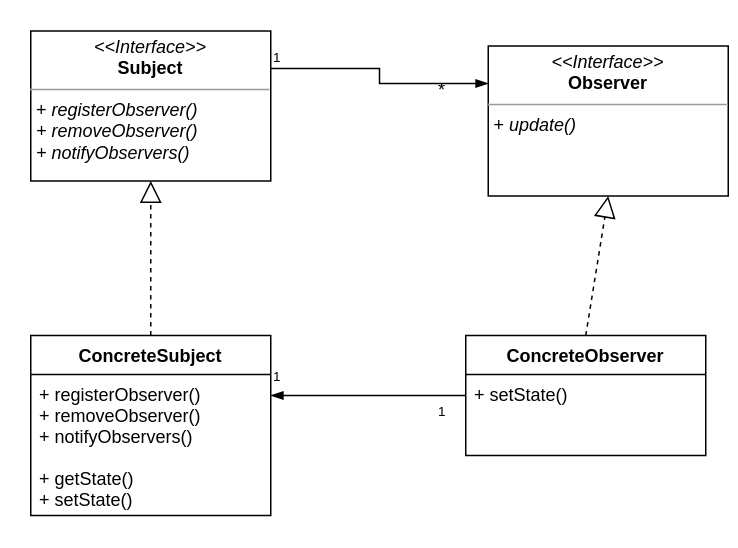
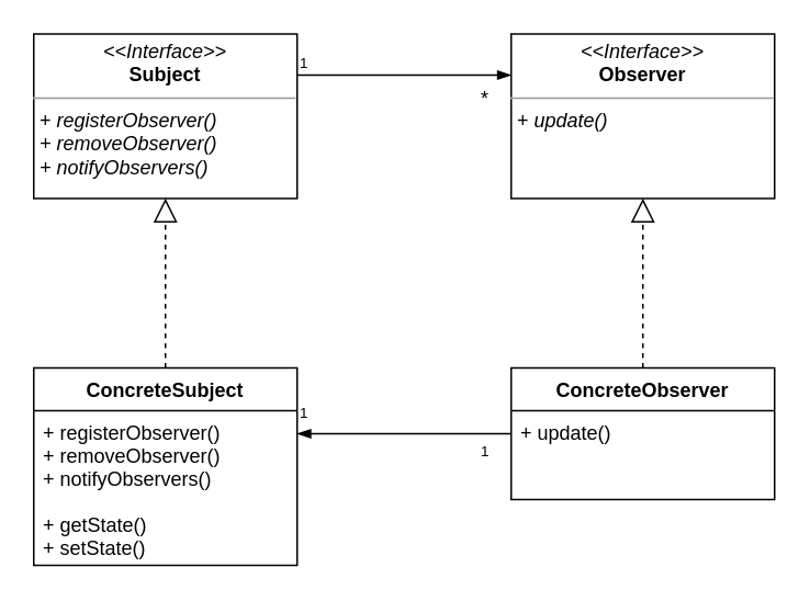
- <mxCell id="3" value="&lt;p style=&quot;margin: 0px ; margin-top: 4px ; text-align: center&quot;&gt;&lt;i&gt;&amp;lt;&amp;lt;Interface&amp;gt;&amp;gt;&lt;/i&gt;&lt;br&gt;&lt;b&gt;Observer&lt;/b&gt;&lt;/p&gt;&lt;hr size=&quot;1&quot;&gt;&lt;p style=&quot;margin: 0px ; margin-left: 4px&quot;&gt;+ &lt;i&gt;update()&lt;/i&gt;&lt;br&gt;&lt;/p&gt;" style="verticalAlign=top;align=left;overflow=fill;fontSize=12;fontFamily=Helvetica;html=1;" parent="1" vertex="1"><mxGeometry x="325" y="30" width="160" height="100" as="geometry" /></mxCell>
+ <mxCell id="3" value="&lt;p style=&quot;margin: 0px ; margin-top: 4px ; text-align: center&quot;&gt;&lt;i&gt;&amp;lt;&amp;lt;Interface&amp;gt;&amp;gt;&lt;/i&gt;&lt;br&gt;&lt;b&gt;Observer&lt;/b&gt;&lt;/p&gt;&lt;hr size=&quot;1&quot;&gt;&lt;p style=&quot;margin: 0px ; margin-left: 4px&quot;&gt;+ &lt;i&gt;update()&lt;/i&gt;&lt;br&gt;&lt;/p&gt;" style="verticalAlign=top;align=left;overflow=fill;fontSize=12;fontFamily=Helvetica;html=1;" parent="1" vertex="1"><mxGeometry x="310" y="20" width="160" height="100" as="geometry" /></mxCell>
- <mxCell id="8" value="+ setState()" style="text;strokeColor=none;fillColor=none;align=left;verticalAlign=top;spacingLeft=4;spacingRight=4;overflow=hidden;rotatable=0;points=[[0,0.5],[1,0.5]];portConstraint=eastwest;" parent="7" vertex="1"><mxGeometry y="26" width="160" height="54" as="geometry" /></mxCell>
+ <mxCell id="8" value="+ update()" style="text;strokeColor=none;fillColor=none;align=left;verticalAlign=top;spacingLeft=4;spacingRight=4;overflow=hidden;rotatable=0;points=[[0,0.5],[1,0.5]];portConstraint=eastwest;" parent="7" vertex="1"><mxGeometry y="26" width="160" height="54" as="geometry" /></mxCell>
